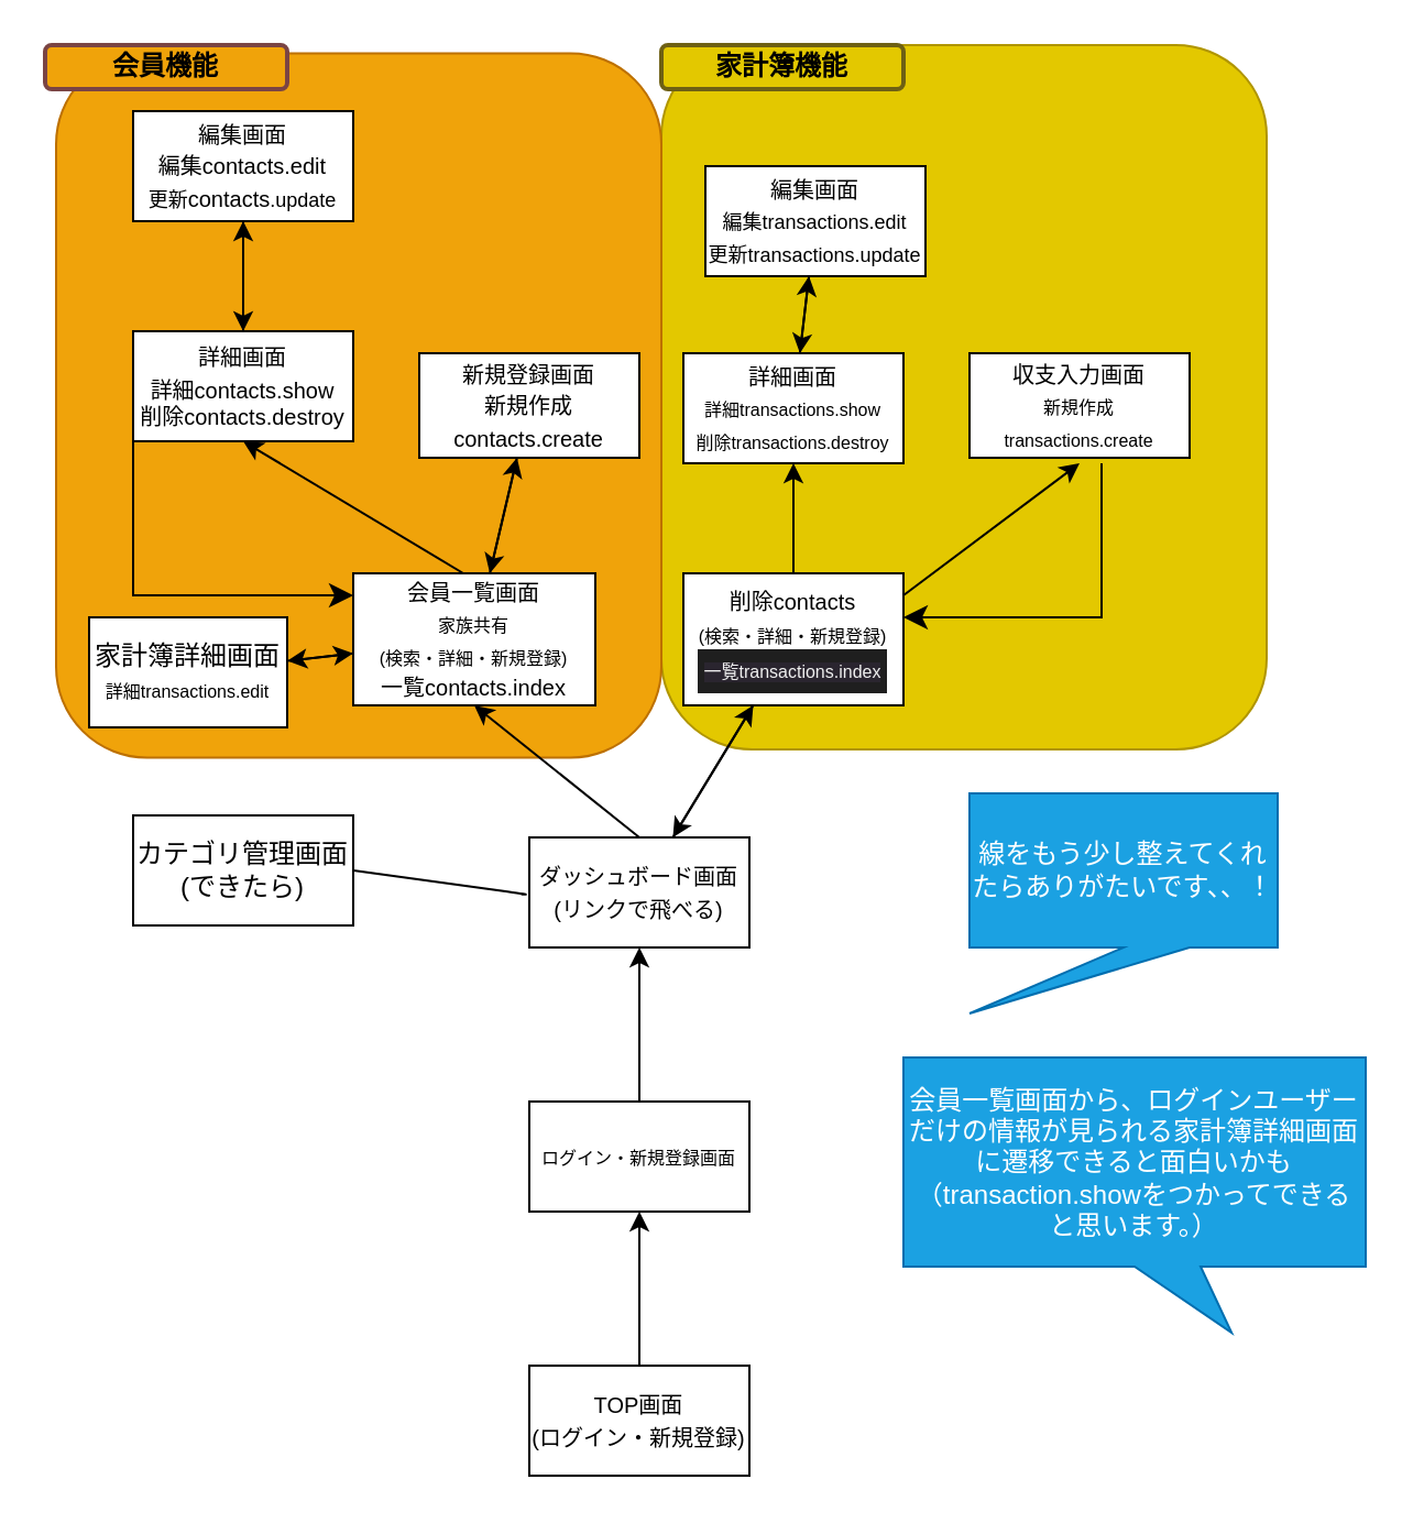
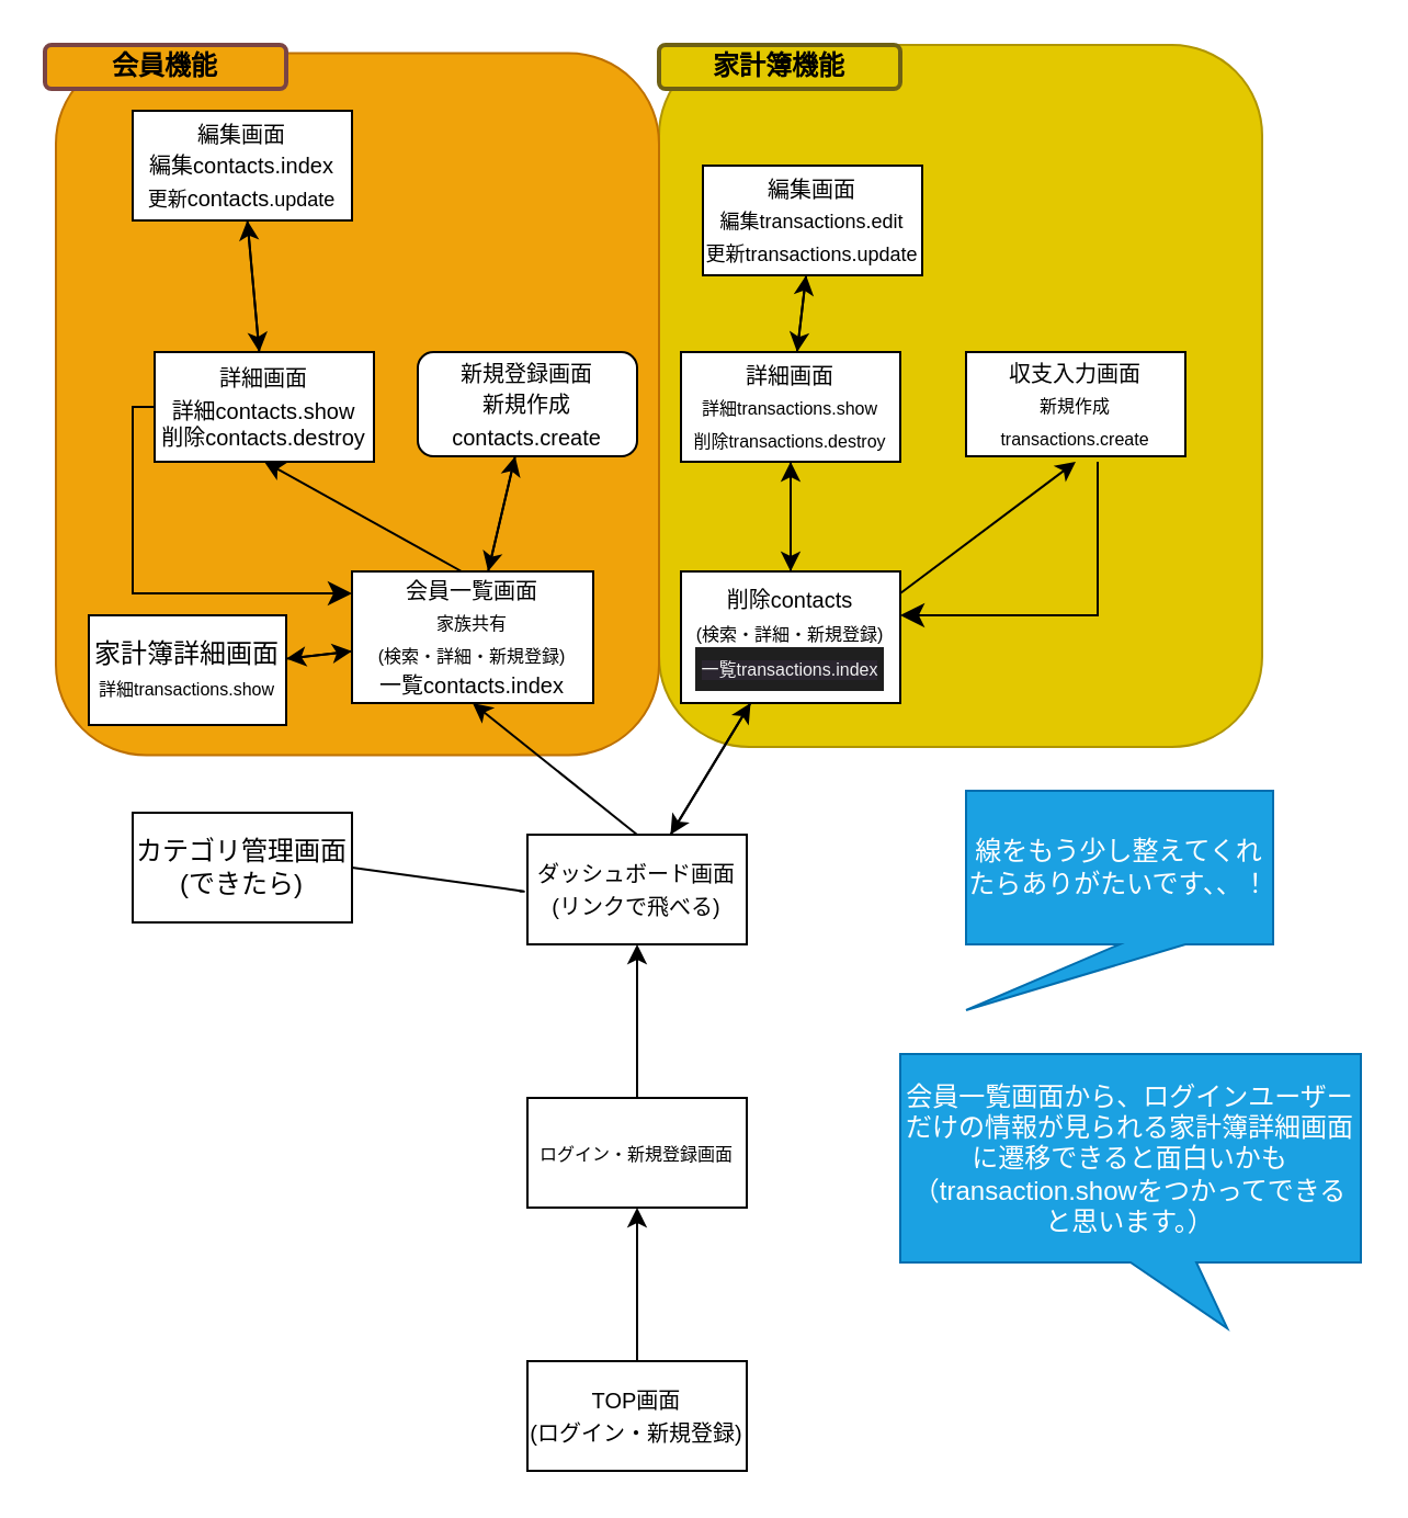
- <mxCell id="19" value="&lt;font style=&quot;&quot;&gt;&lt;span style=&quot;font-size: 10px;&quot;&gt;編集画面&lt;br&gt;&lt;/span&gt;&lt;span style=&quot;font-size: 10px;&quot;&gt;編集contacts.edit&lt;/span&gt;&lt;br&gt;&lt;span style=&quot;font-size: 9px;&quot;&gt;更新&lt;/span&gt;&lt;span style=&quot;font-size: 10px;&quot;&gt;contacts&lt;/span&gt;&lt;span style=&quot;font-size: 9px;&quot;&gt;.update&lt;/span&gt;&lt;br&gt;&lt;/font&gt;" style="rounded=0;whiteSpace=wrap;html=1;" parent="1" vertex="1"><mxGeometry x="60" y="50" width="100" height="50" as="geometry" /></mxCell>
+ <mxCell id="19" value="&lt;font style=&quot;&quot;&gt;&lt;span style=&quot;font-size: 10px;&quot;&gt;編集画面&lt;br&gt;&lt;/span&gt;&lt;span style=&quot;font-size: 10px;&quot;&gt;編集contacts.index&lt;/span&gt;&lt;br&gt;&lt;span style=&quot;font-size: 9px;&quot;&gt;更新&lt;/span&gt;&lt;span style=&quot;font-size: 10px;&quot;&gt;contacts&lt;/span&gt;&lt;span style=&quot;font-size: 9px;&quot;&gt;.update&lt;/span&gt;&lt;br&gt;&lt;/font&gt;" style="rounded=0;whiteSpace=wrap;html=1;" parent="1" vertex="1"><mxGeometry x="60" y="50" width="100" height="50" as="geometry" /></mxCell>
- <mxCell id="23" value="&lt;font style=&quot;font-size: 10px;&quot;&gt;詳細画面&lt;br&gt;詳細contacts.show&lt;br&gt;&lt;div&gt;&lt;span style=&quot;background-color: initial;&quot;&gt;削除contacts.destroy&lt;/span&gt;&lt;br&gt;&lt;/div&gt;&lt;/font&gt;" style="rounded=0;whiteSpace=wrap;html=1;" parent="1" vertex="1"><mxGeometry x="60" y="150" width="100" height="50" as="geometry" /></mxCell>
+ <mxCell id="23" value="&lt;font style=&quot;font-size: 10px;&quot;&gt;詳細画面&lt;br&gt;詳細contacts.show&lt;br&gt;&lt;div&gt;&lt;span style=&quot;background-color: initial;&quot;&gt;削除contacts.destroy&lt;/span&gt;&lt;br&gt;&lt;/div&gt;&lt;/font&gt;" style="rounded=0;whiteSpace=wrap;html=1;" parent="1" vertex="1"><mxGeometry x="70" y="160" width="100" height="50" as="geometry" /></mxCell>
- <mxCell id="26" value="&lt;font style=&quot;&quot;&gt;&lt;span style=&quot;font-size: 10px;&quot;&gt;新規登録画面&lt;/span&gt;&lt;br&gt;&lt;span style=&quot;font-size: 10px;&quot;&gt;新規作成contacts.create&lt;/span&gt;&lt;br&gt;&lt;/font&gt;" style="rounded=0;whiteSpace=wrap;html=1;" parent="1" vertex="1"><mxGeometry x="190" y="160" width="100" height="47.5" as="geometry" /></mxCell>
+ <mxCell id="26" value="&lt;font style=&quot;&quot;&gt;&lt;span style=&quot;font-size: 10px;&quot;&gt;新規登録画面&lt;/span&gt;&lt;br&gt;&lt;span style=&quot;font-size: 10px;&quot;&gt;新規作成contacts.create&lt;/span&gt;&lt;br&gt;&lt;/font&gt;" style="whiteSpace=wrap;html=1;rounded=1;" parent="1" vertex="1"><mxGeometry x="190" y="160" width="100" height="47.5" as="geometry" /></mxCell>
+ <mxCell id="31" value="" style="edgeStyle=none;html=1;" edge="1" parent="1" source="33" target="21"><mxGeometry relative="1" as="geometry" /></mxCell>
- <mxCell id="41" value="家計簿詳細画面&lt;br&gt;&lt;span style=&quot;font-size: 8px;&quot;&gt;詳細transactions.edit&lt;/span&gt;" style="rounded=0;whiteSpace=wrap;html=1;" vertex="1" parent="1"><mxGeometry x="40" y="280" width="90" height="50" as="geometry" /></mxCell>
+ <mxCell id="41" value="家計簿詳細画面&lt;br&gt;&lt;span style=&quot;font-size: 8px;&quot;&gt;詳細transactions.show&lt;/span&gt;" style="rounded=0;whiteSpace=wrap;html=1;" vertex="1" parent="1"><mxGeometry x="40" y="280" width="90" height="50" as="geometry" /></mxCell>
